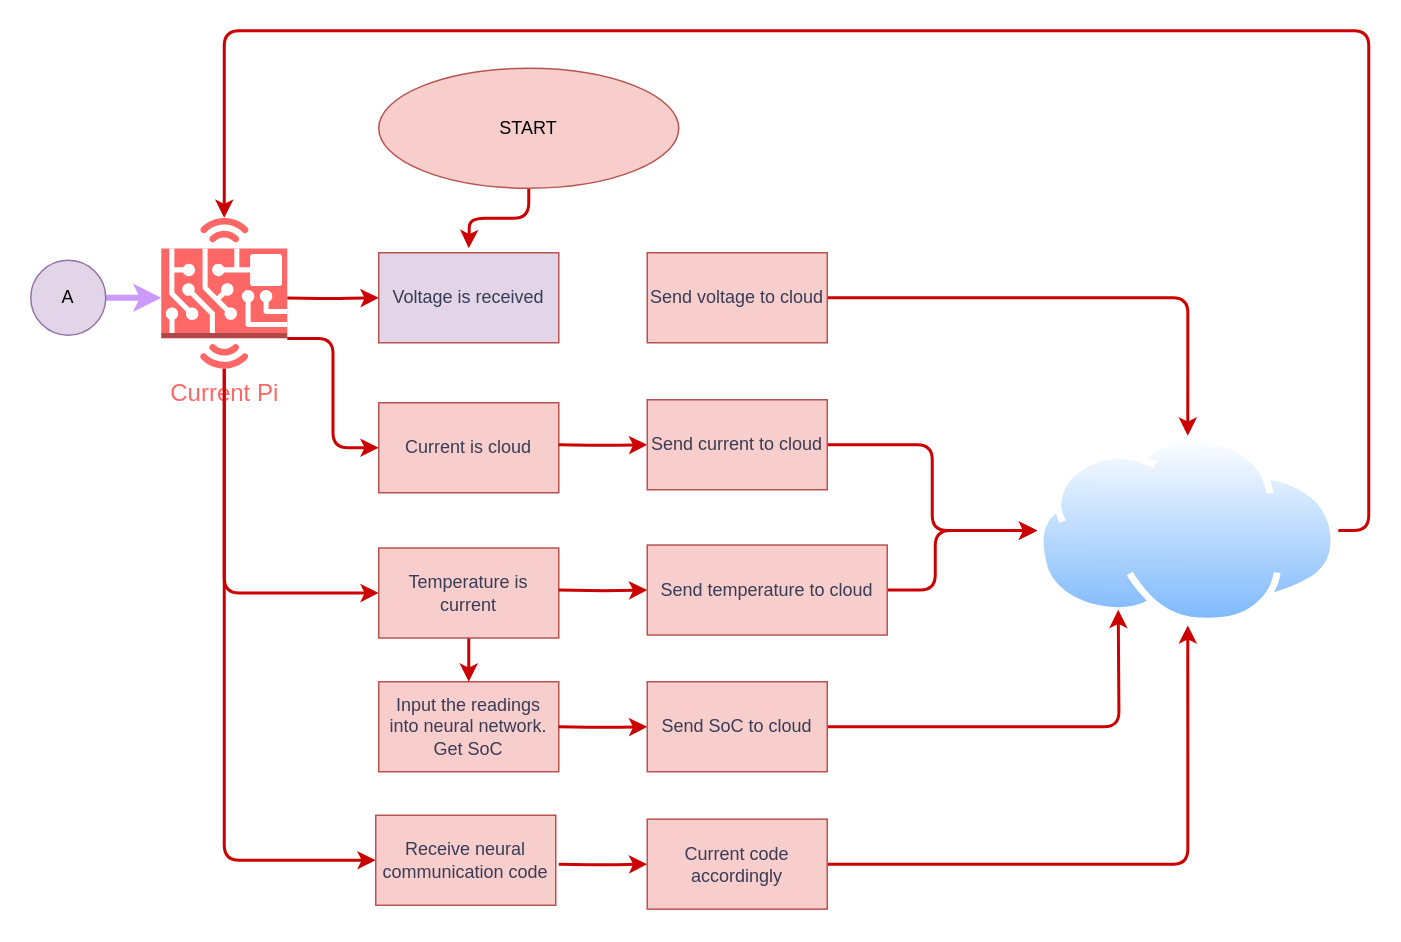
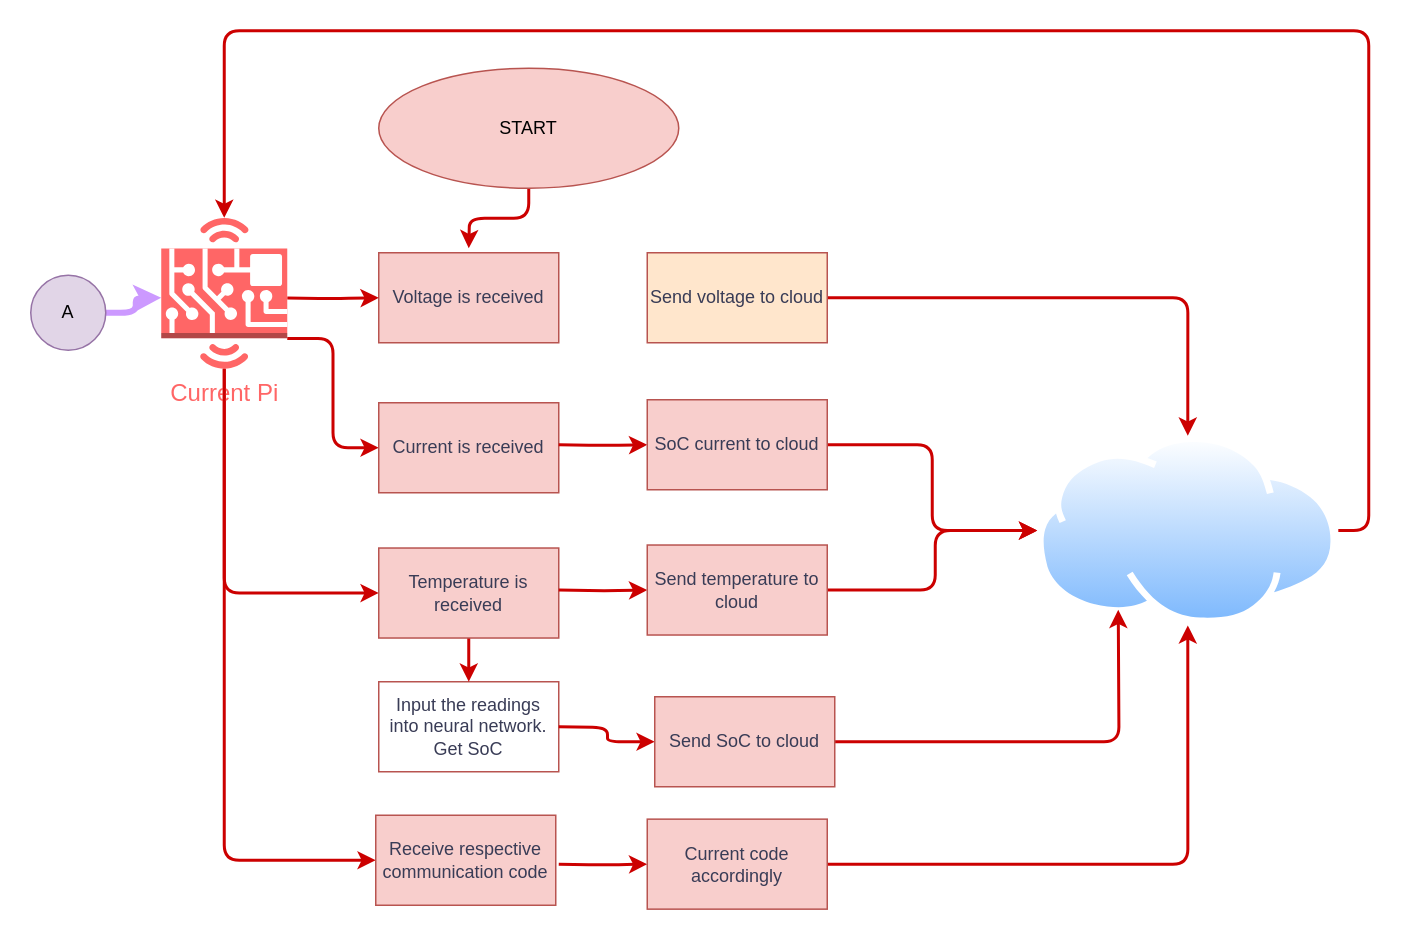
- <mxCell id="3" value="A" style="ellipse;whiteSpace=wrap;html=1;aspect=fixed;strokeColor=#9673a6;strokeWidth=1;fillColor=#e1d5e7;" vertex="1" parent="1"><mxGeometry x="20" y="173" width="50" height="50" as="geometry" /></mxCell>
+ <mxCell id="3" value="A" style="ellipse;whiteSpace=wrap;html=1;aspect=fixed;strokeColor=#9673a6;strokeWidth=1;fillColor=#e1d5e7;" vertex="1" parent="1"><mxGeometry x="20" y="183" width="50" height="50" as="geometry" /></mxCell>
- <mxCell id="6" value="Voltage is received" style="whiteSpace=wrap;html=1;fontColor=#393C56;strokeColor=#b85450;strokeWidth=1;fillColor=#e1d5e7;" vertex="1" parent="1"><mxGeometry x="252" y="168" width="120" height="60" as="geometry" /></mxCell>
+ <mxCell id="6" value="Voltage is received" style="whiteSpace=wrap;html=1;fontColor=#393C56;strokeColor=#b85450;strokeWidth=1;fillColor=#f8cecc;" vertex="1" parent="1"><mxGeometry x="252" y="168" width="120" height="60" as="geometry" /></mxCell>
- <mxCell id="15" value="Send voltage to cloud" style="whiteSpace=wrap;html=1;fontColor=#393C56;strokeColor=#b85450;strokeWidth=1;fillColor=#f8cecc;" vertex="1" parent="1"><mxGeometry x="431" y="168" width="120" height="60" as="geometry" /></mxCell>
+ <mxCell id="15" value="Send voltage to cloud" style="whiteSpace=wrap;html=1;fontColor=#393C56;strokeColor=#b85450;strokeWidth=1;fillColor=#ffe6cc;" vertex="1" parent="1"><mxGeometry x="431" y="168" width="120" height="60" as="geometry" /></mxCell>
- <mxCell id="19" value="Send current to cloud" style="whiteSpace=wrap;html=1;fontColor=#393C56;strokeColor=#b85450;strokeWidth=1;fillColor=#f8cecc;" vertex="1" parent="1"><mxGeometry x="431" y="266" width="120" height="60" as="geometry" /></mxCell>
+ <mxCell id="19" value="SoC current to cloud" style="whiteSpace=wrap;html=1;fontColor=#393C56;strokeColor=#b85450;strokeWidth=1;fillColor=#f8cecc;" vertex="1" parent="1"><mxGeometry x="431" y="266" width="120" height="60" as="geometry" /></mxCell>
- <mxCell id="16" value="Current is cloud" style="whiteSpace=wrap;html=1;fontColor=#393C56;strokeColor=#b85450;strokeWidth=1;fillColor=#f8cecc;" vertex="1" parent="1"><mxGeometry x="252" y="268" width="120" height="60" as="geometry" /></mxCell>
+ <mxCell id="16" value="Current is received" style="whiteSpace=wrap;html=1;fontColor=#393C56;strokeColor=#b85450;strokeWidth=1;fillColor=#f8cecc;" vertex="1" parent="1"><mxGeometry x="252" y="268" width="120" height="60" as="geometry" /></mxCell>
- <mxCell id="25" value="Send temperature to cloud" style="whiteSpace=wrap;html=1;fontColor=#393C56;strokeColor=#b85450;strokeWidth=1;fillColor=#f8cecc;" vertex="1" parent="1"><mxGeometry x="431" y="362.85" width="160" height="60" as="geometry" /></mxCell>
+ <mxCell id="25" value="Send temperature to cloud" style="whiteSpace=wrap;html=1;fontColor=#393C56;strokeColor=#b85450;strokeWidth=1;fillColor=#f8cecc;" vertex="1" parent="1"><mxGeometry x="431" y="362.85" width="120" height="60" as="geometry" /></mxCell>
- <mxCell id="22" value="Temperature is current" style="whiteSpace=wrap;html=1;fontColor=#393C56;strokeColor=#b85450;strokeWidth=1;fillColor=#f8cecc;" vertex="1" parent="1"><mxGeometry x="252" y="364.85" width="120" height="60" as="geometry" /></mxCell>
+ <mxCell id="22" value="Temperature is received" style="whiteSpace=wrap;html=1;fontColor=#393C56;strokeColor=#b85450;strokeWidth=1;fillColor=#f8cecc;" vertex="1" parent="1"><mxGeometry x="252" y="364.85" width="120" height="60" as="geometry" /></mxCell>
- <mxCell id="7" value="Input the readings into neural network. Get SoC" style="whiteSpace=wrap;html=1;fontColor=#393C56;strokeColor=#b85450;strokeWidth=1;fillColor=#f8cecc;" vertex="1" parent="1"><mxGeometry x="252" y="454" width="120" height="60" as="geometry" /></mxCell>
+ <mxCell id="7" value="Input the readings into neural network. Get SoC" style="whiteSpace=wrap;html=1;fontColor=#393C56;strokeColor=#b85450;strokeWidth=1;fillColor=#ffffff;" vertex="1" parent="1"><mxGeometry x="252" y="454" width="120" height="60" as="geometry" /></mxCell>
- <mxCell id="28" value="Send SoC to cloud" style="whiteSpace=wrap;html=1;fontColor=#393C56;strokeColor=#b85450;strokeWidth=1;fillColor=#f8cecc;" vertex="1" parent="1"><mxGeometry x="431" y="454" width="120" height="60" as="geometry" /></mxCell>
+ <mxCell id="28" value="Send SoC to cloud" style="whiteSpace=wrap;html=1;fontColor=#393C56;strokeColor=#b85450;strokeWidth=1;fillColor=#f8cecc;" vertex="1" parent="1"><mxGeometry x="436" y="464" width="120" height="60" as="geometry" /></mxCell>
- <mxCell id="29" value="Receive neural communication code" style="whiteSpace=wrap;html=1;fontColor=#393C56;strokeColor=#b85450;strokeWidth=1;fillColor=#f8cecc;" vertex="1" parent="1"><mxGeometry x="250" y="543" width="120" height="60" as="geometry" /></mxCell>
+ <mxCell id="29" value="Receive respective communication code" style="whiteSpace=wrap;html=1;fontColor=#393C56;strokeColor=#b85450;strokeWidth=1;fillColor=#f8cecc;" vertex="1" parent="1"><mxGeometry x="250" y="543" width="120" height="60" as="geometry" /></mxCell>
